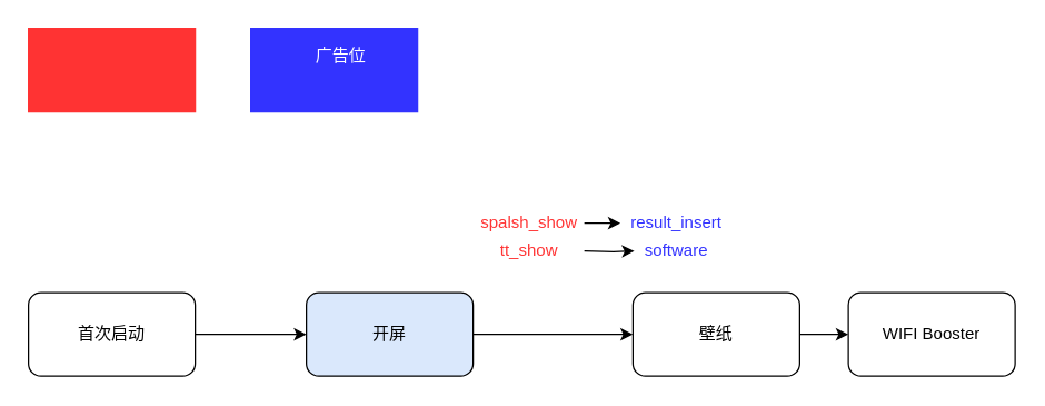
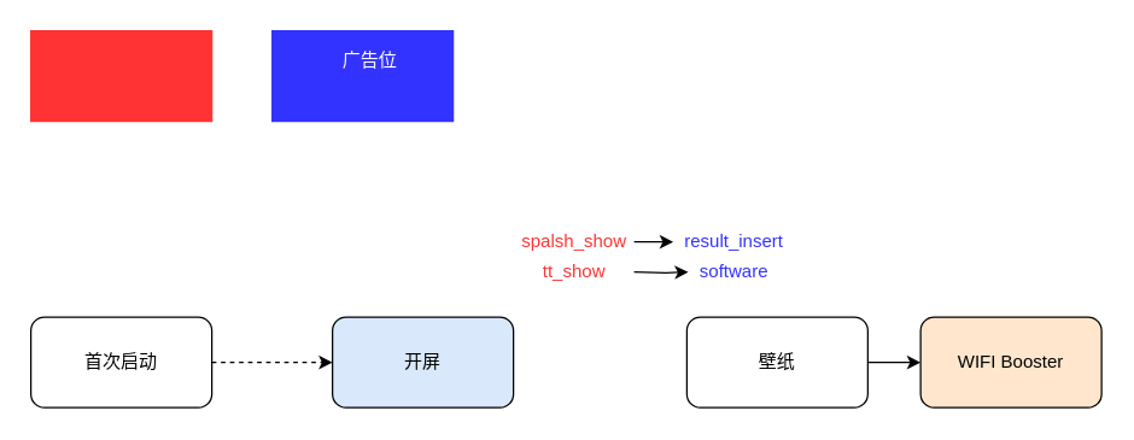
- <mxCell id="2" style="edgeStyle=orthogonalEdgeStyle;rounded=0;orthogonalLoop=1;jettySize=auto;html=1;exitX=1;exitY=0.5;exitDx=0;exitDy=0;entryX=0;entryY=0.5;entryDx=0;entryDy=0;" edge="1" parent="1" source="3" target="5"><mxGeometry relative="1" as="geometry" /></mxCell>
+ <mxCell id="2" style="edgeStyle=orthogonalEdgeStyle;rounded=0;orthogonalLoop=1;jettySize=auto;html=1;exitX=1;exitY=0.5;exitDx=0;exitDy=0;entryX=0;entryY=0.5;entryDx=0;entryDy=0;dashed=1;" edge="1" parent="1" source="3" target="5"><mxGeometry relative="1" as="geometry" /></mxCell>
- <mxCell id="4" style="edgeStyle=orthogonalEdgeStyle;rounded=0;orthogonalLoop=1;jettySize=auto;html=1;exitX=1;exitY=0.5;exitDx=0;exitDy=0;" edge="1" parent="1" source="5" target="7"><mxGeometry relative="1" as="geometry" /></mxCell>
- <mxCell id="17" value="&lt;font color=&quot;#000000&quot;&gt;WIFI Booster&lt;/font&gt;" style="rounded=1;whiteSpace=wrap;html=1;fontColor=#FFFFFF;fillColor=#FFFFFF;" vertex="1" parent="1"><mxGeometry x="610" y="210" width="120" height="60" as="geometry" /></mxCell>
+ <mxCell id="17" value="&lt;font color=&quot;#000000&quot;&gt;WIFI Booster&lt;/font&gt;" style="rounded=1;whiteSpace=wrap;html=1;fontColor=#FFFFFF;fillColor=#ffe6cc;" vertex="1" parent="1"><mxGeometry x="610" y="210" width="120" height="60" as="geometry" /></mxCell>
